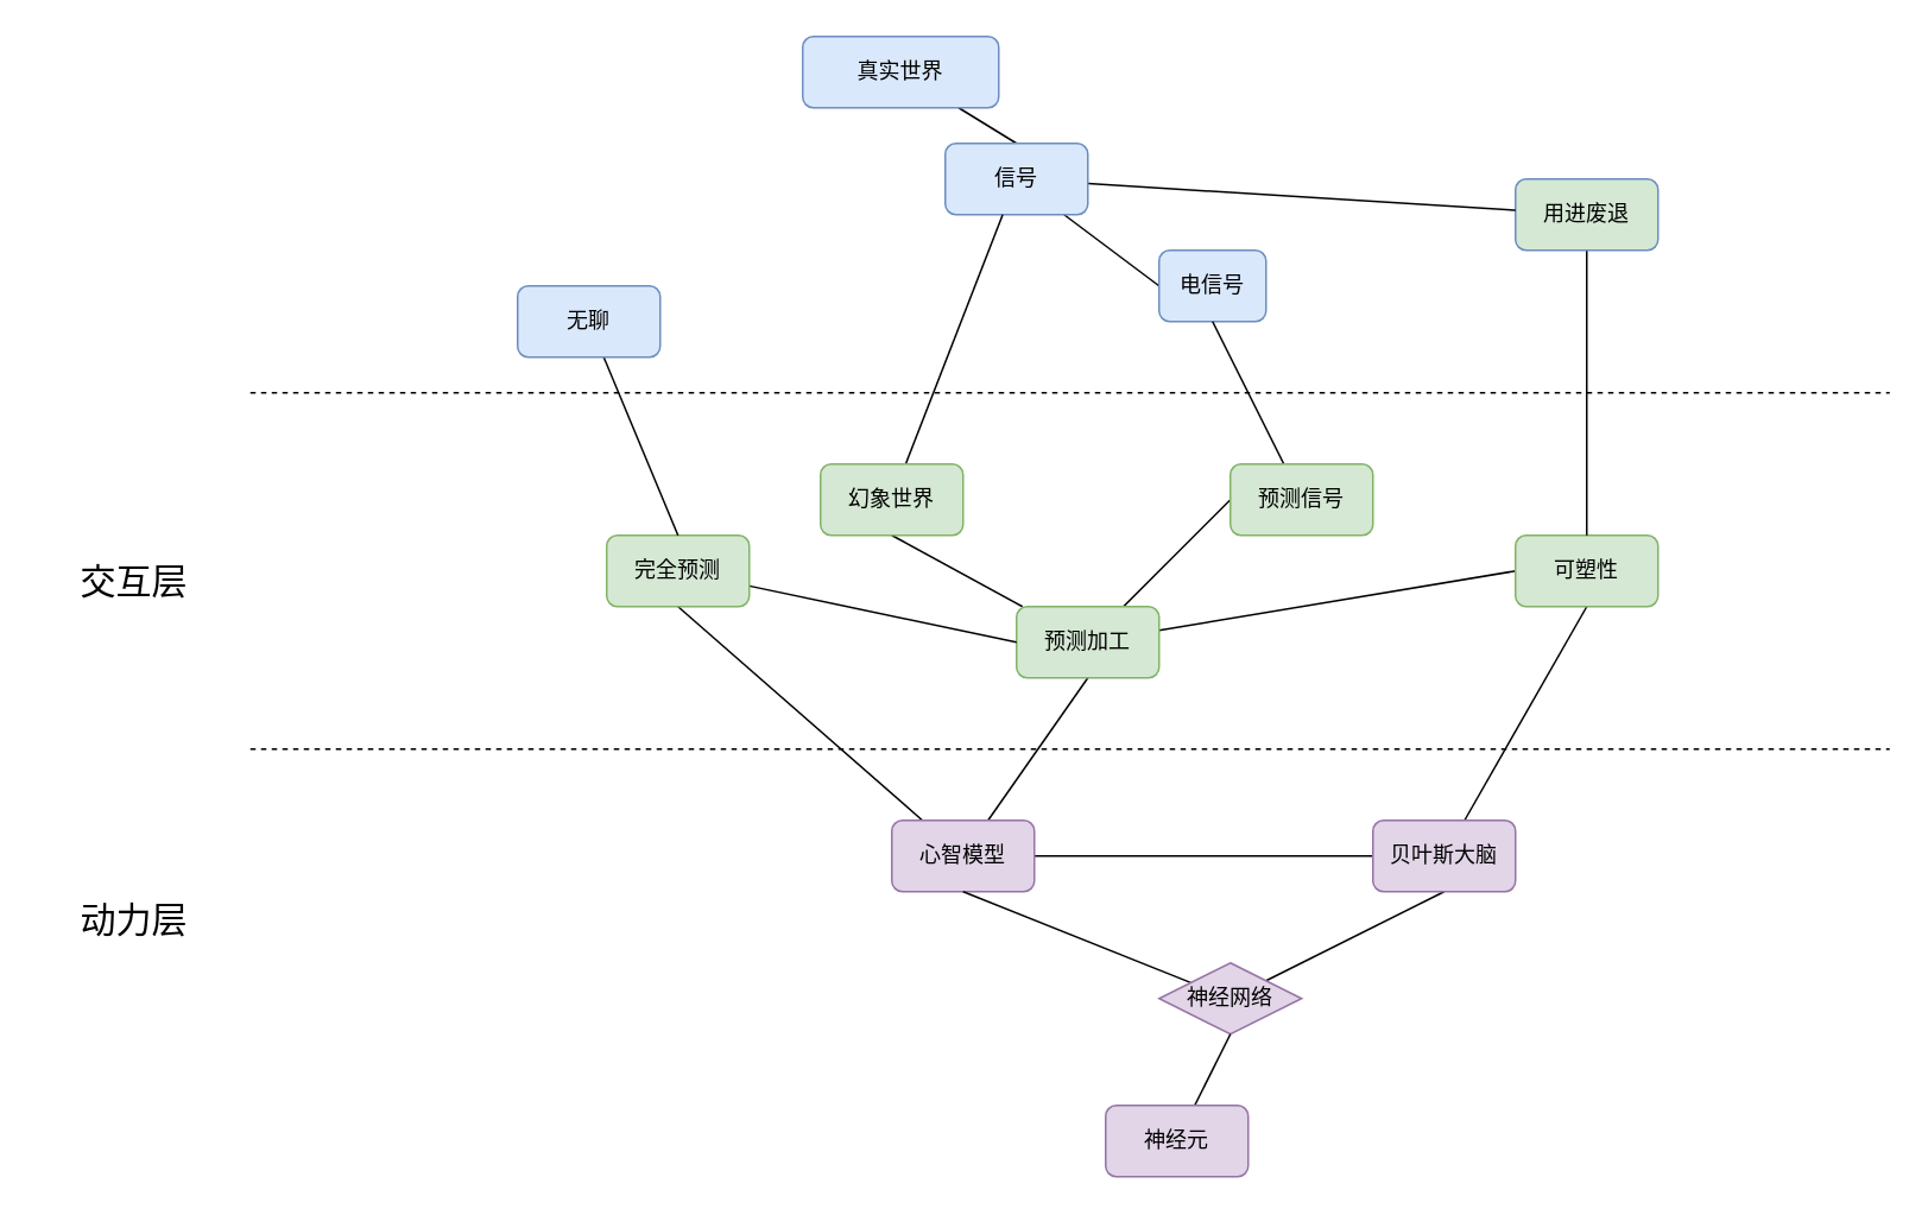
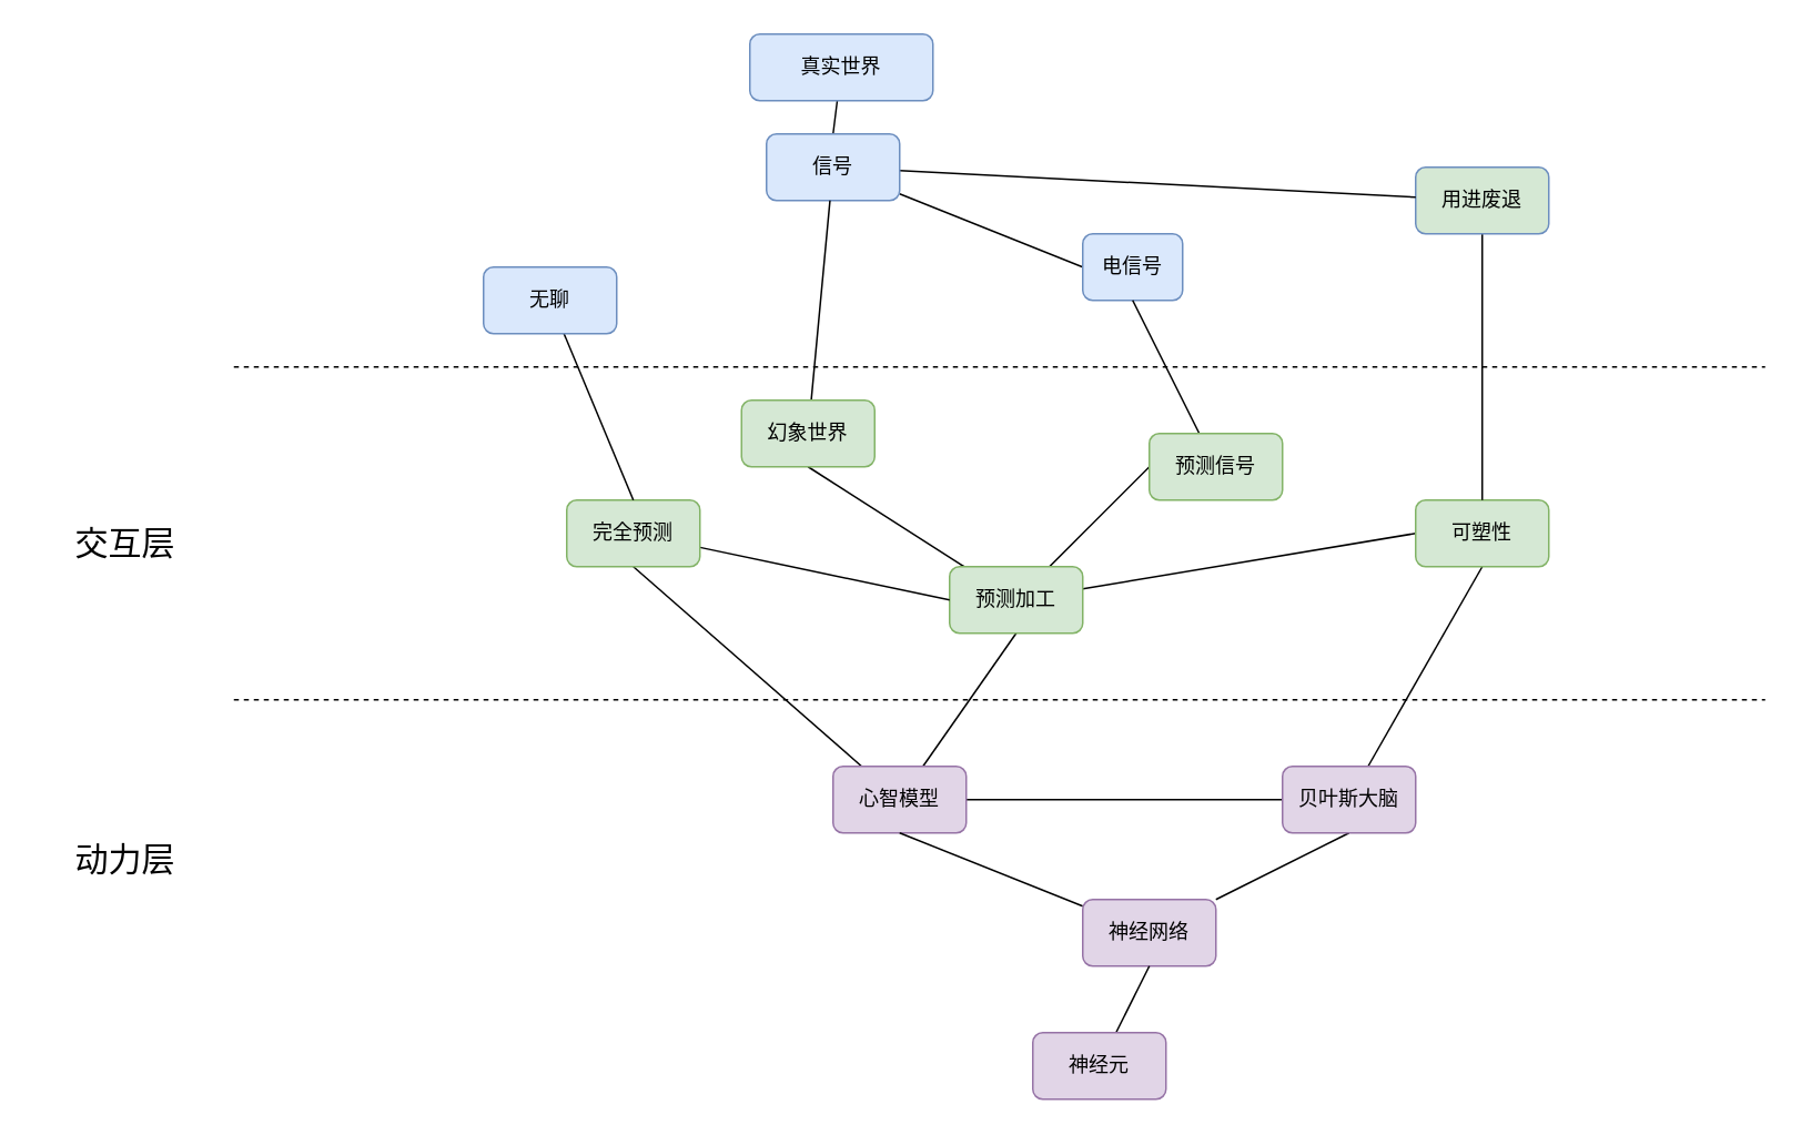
- <mxCell id="28" value="信号" style="rounded=1;whiteSpace=wrap;html=1;fillColor=#dae8fc;strokeColor=#6c8ebf;" vertex="1" parent="1"><mxGeometry x="530" y="80" width="80" height="40" as="geometry" /></mxCell>
+ <mxCell id="28" value="信号" style="rounded=1;whiteSpace=wrap;html=1;fillColor=#dae8fc;strokeColor=#6c8ebf;" vertex="1" parent="1"><mxGeometry x="460" y="80" width="80" height="40" as="geometry" /></mxCell>
- <mxCell id="38" value="幻象世界" style="rounded=1;whiteSpace=wrap;html=1;fillColor=#d5e8d4;strokeColor=#82b366;" vertex="1" parent="1"><mxGeometry x="460" y="260" width="80" height="40" as="geometry" /></mxCell>
+ <mxCell id="38" value="幻象世界" style="rounded=1;whiteSpace=wrap;html=1;fillColor=#d5e8d4;strokeColor=#82b366;" vertex="1" parent="1"><mxGeometry x="445" y="240" width="80" height="40" as="geometry" /></mxCell>
- <mxCell id="12" value="神经网络" style="rhombus;whiteSpace=wrap;html=1;fillColor=#e1d5e7;strokeColor=#9673a6;" vertex="1" parent="1"><mxGeometry x="650" y="540" width="80" height="40" as="geometry" /></mxCell>
+ <mxCell id="12" value="神经网络" style="rounded=1;whiteSpace=wrap;html=1;fillColor=#e1d5e7;strokeColor=#9673a6;" vertex="1" parent="1"><mxGeometry x="650" y="540" width="80" height="40" as="geometry" /></mxCell>
